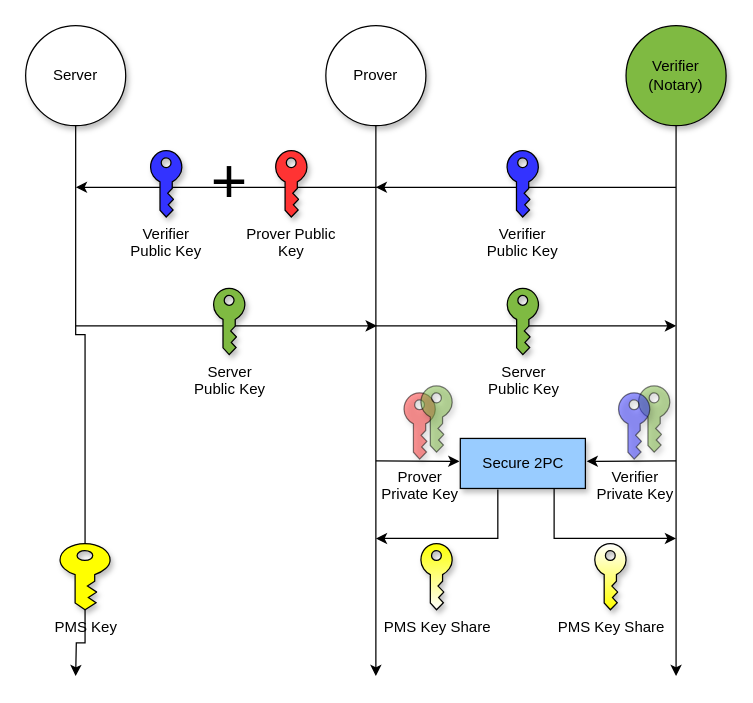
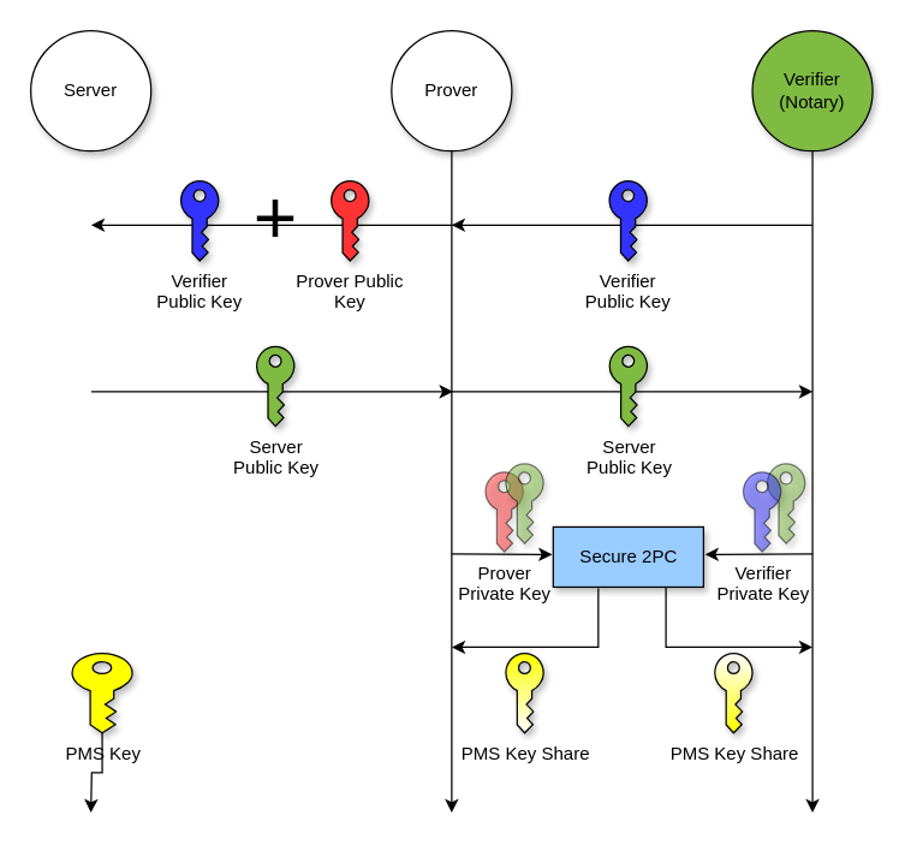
- <mxCell id="28" value="" style="edgeStyle=orthogonalEdgeStyle;rounded=0;orthogonalLoop=1;jettySize=auto;html=1;endArrow=none;" parent="1" source="6" target="27" edge="1"><mxGeometry relative="1" as="geometry"><mxPoint x="60" y="580" as="targetPoint" /><mxPoint x="60" y="100" as="sourcePoint" /></mxGeometry></mxCell>
